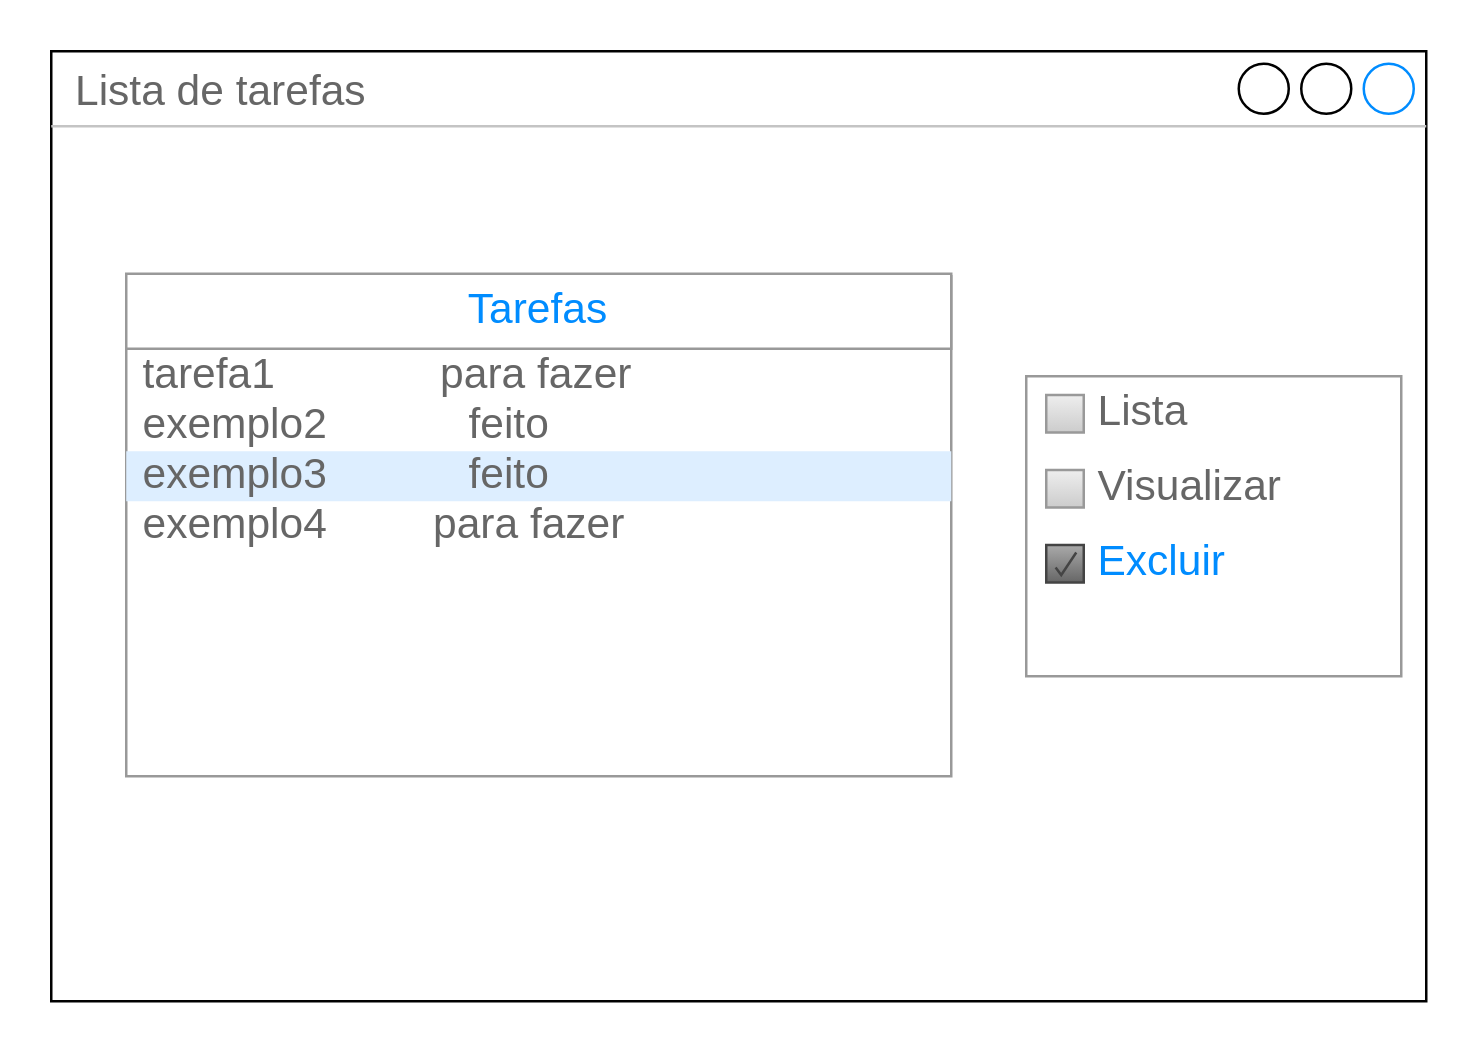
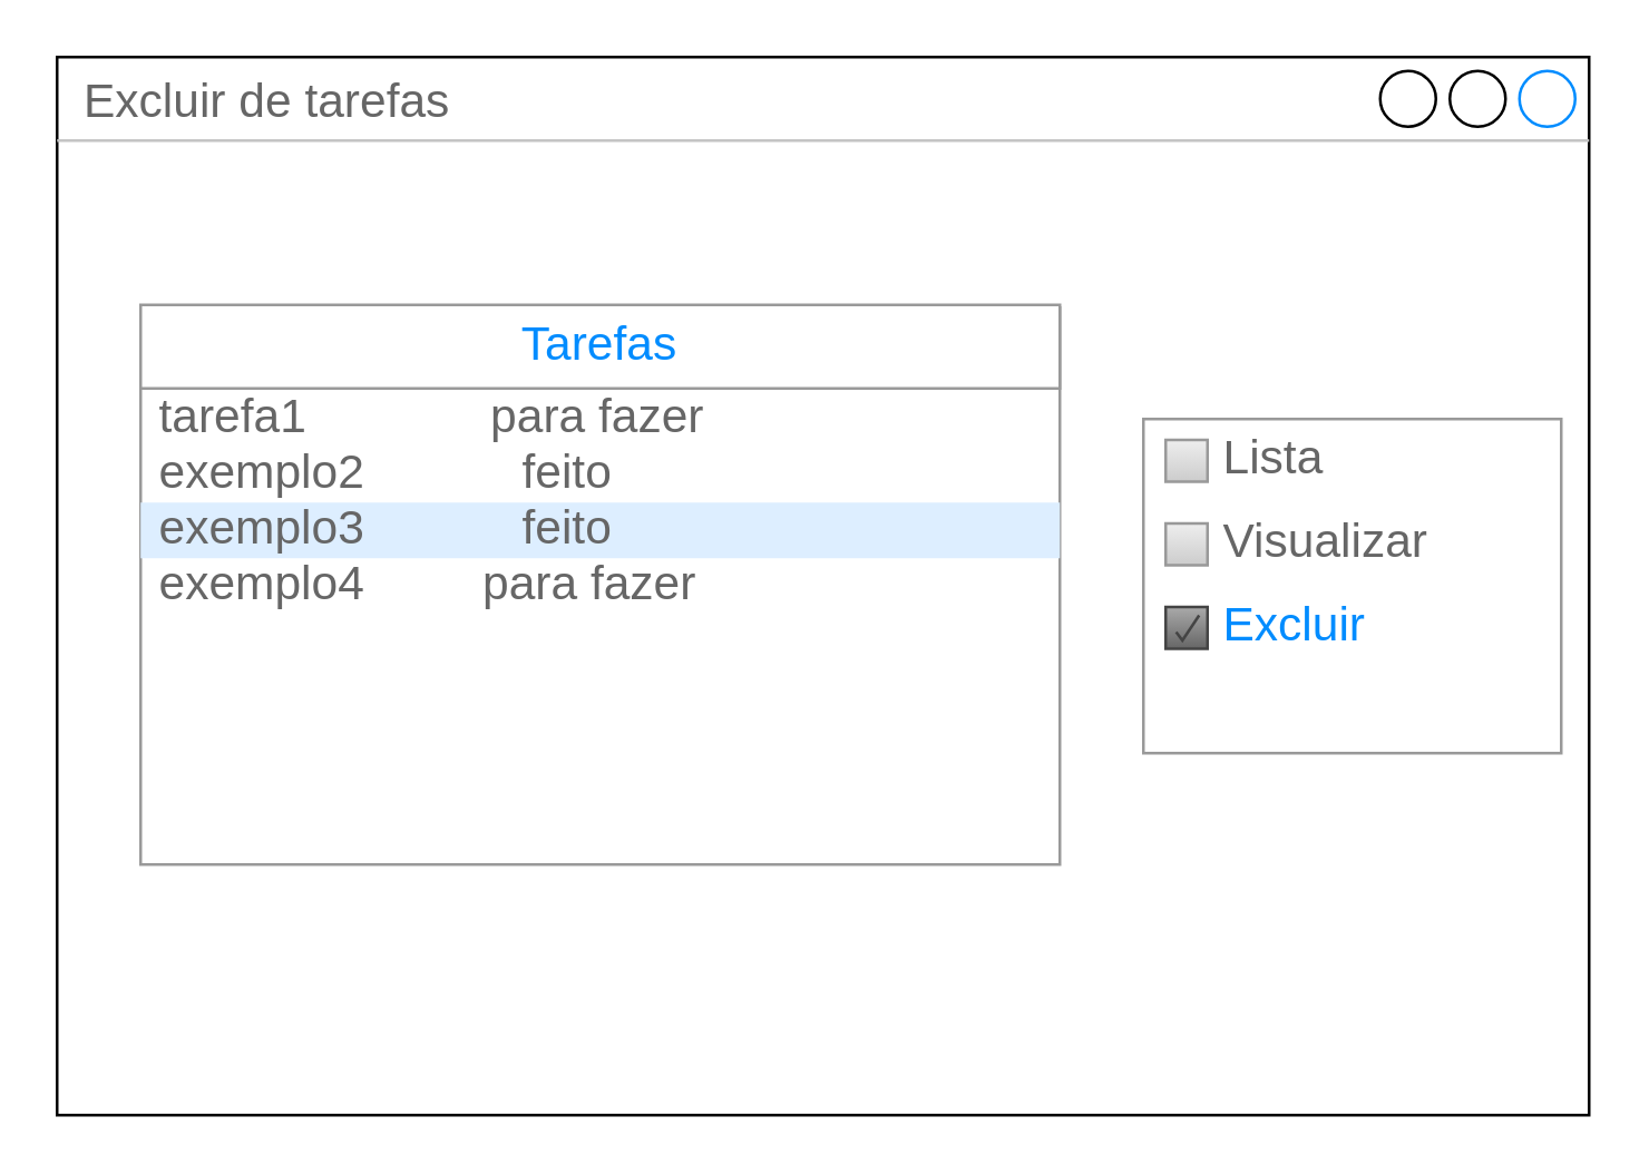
- <mxCell id="2" value="Lista de tarefas" style="strokeWidth=1;shadow=0;dashed=0;align=center;html=1;shape=mxgraph.mockup.containers.window;align=left;verticalAlign=top;spacingLeft=8;strokeColor2=#008cff;strokeColor3=#c4c4c4;fontColor=#666666;mainText=;fontSize=17;labelBackgroundColor=none;whiteSpace=wrap;" vertex="1" parent="1"><mxGeometry x="20" y="20" width="550" height="380" as="geometry" /></mxCell>
+ <mxCell id="2" value="Excluir de tarefas" style="strokeWidth=1;shadow=0;dashed=0;align=center;html=1;shape=mxgraph.mockup.containers.window;align=left;verticalAlign=top;spacingLeft=8;strokeColor2=#008cff;strokeColor3=#c4c4c4;fontColor=#666666;mainText=;fontSize=17;labelBackgroundColor=none;whiteSpace=wrap;" vertex="1" parent="1"><mxGeometry x="20" y="20" width="550" height="380" as="geometry" /></mxCell>
